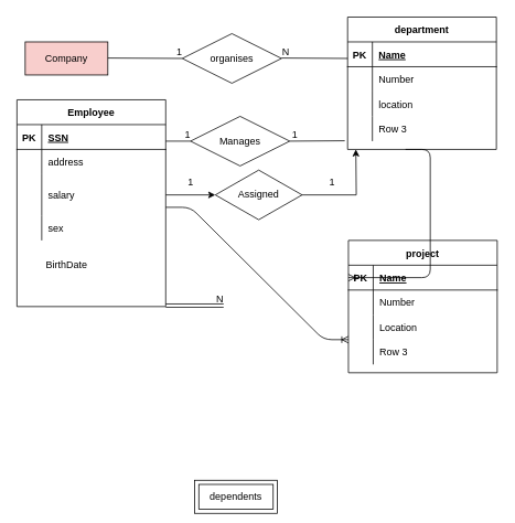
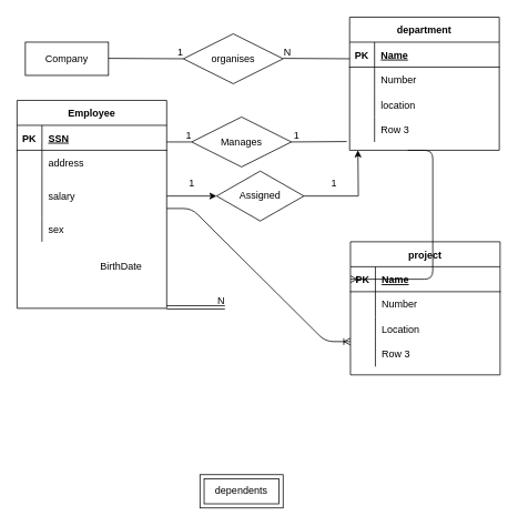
- <mxCell id="2" value="Company" style="whiteSpace=wrap;html=1;align=center;fillColor=#f8cecc;" parent="1" vertex="1"><mxGeometry x="30" y="50" width="100" height="40" as="geometry" /></mxCell>
+ <mxCell id="2" value="Company" style="whiteSpace=wrap;html=1;align=center;" parent="1" vertex="1"><mxGeometry x="30" y="50" width="100" height="40" as="geometry" /></mxCell>
- <mxCell id="55" value="BirthDate" style="text;html=1;align=center;verticalAlign=middle;resizable=0;points=[];autosize=1;" parent="1" vertex="1"><mxGeometry x="50" y="310" width="60" height="20" as="geometry" /></mxCell>
+ <mxCell id="55" value="BirthDate" style="text;html=1;align=center;verticalAlign=middle;resizable=0;points=[];autosize=1;" parent="1" vertex="1"><mxGeometry x="115" y="310" width="60" height="20" as="geometry" /></mxCell>
- <mxCell id="34" value="dependents" style="shape=ext;margin=3;double=1;whiteSpace=wrap;html=1;align=center;" parent="1" vertex="1"><mxGeometry x="235" y="580" width="100" height="40" as="geometry" /></mxCell>
+ <mxCell id="34" value="dependents" style="shape=ext;margin=3;double=1;whiteSpace=wrap;html=1;align=center;" parent="1" vertex="1"><mxGeometry x="240" y="570" width="100" height="40" as="geometry" /></mxCell>
